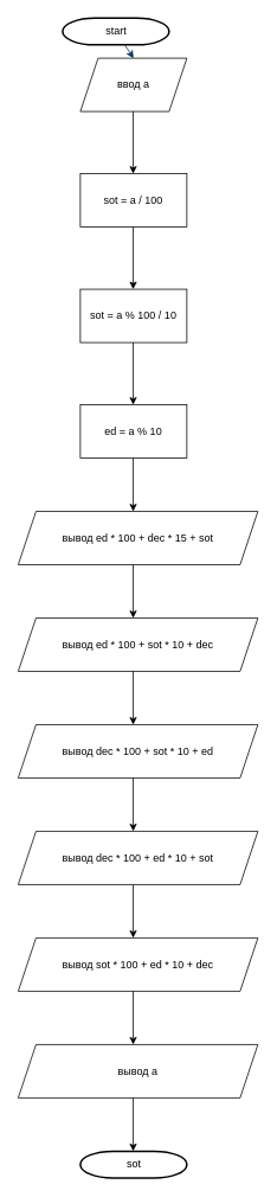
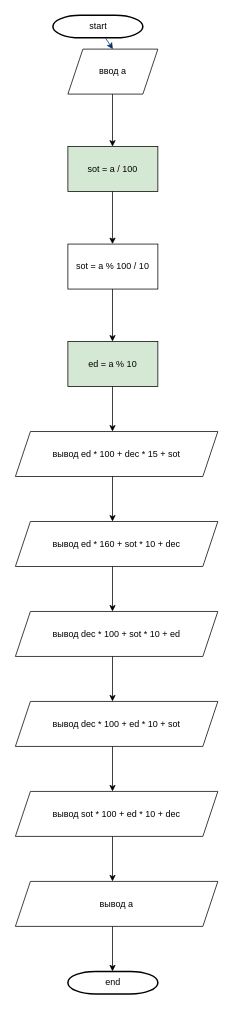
- <mxCell id="7" value="sot = a / 100" style="rounded=0;whiteSpace=wrap;html=1;" parent="1" vertex="1"><mxGeometry x="90" y="195" width="120" height="60" as="geometry" /></mxCell>
+ <mxCell id="7" value="sot = a / 100" style="rounded=0;whiteSpace=wrap;html=1;fillColor=#d5e8d4;" parent="1" vertex="1"><mxGeometry x="90" y="195" width="120" height="60" as="geometry" /></mxCell>
- <mxCell id="11" value="ed = a % 10" style="rounded=0;whiteSpace=wrap;html=1;" parent="1" vertex="1"><mxGeometry x="90" y="455" width="120" height="60" as="geometry" /></mxCell>
+ <mxCell id="11" value="ed = a % 10" style="rounded=0;whiteSpace=wrap;html=1;fillColor=#d5e8d4;" parent="1" vertex="1"><mxGeometry x="90" y="455" width="120" height="60" as="geometry" /></mxCell>
- <mxCell id="15" value="вывод ed * 100 + sot * 10 + dec" style="shape=parallelogram;perimeter=parallelogramPerimeter;whiteSpace=wrap;html=1;fixedSize=1;" parent="1" vertex="1"><mxGeometry x="20" y="695" width="270" height="60" as="geometry" /></mxCell>
+ <mxCell id="15" value="вывод ed * 160 + sot * 10 + dec" style="shape=parallelogram;perimeter=parallelogramPerimeter;whiteSpace=wrap;html=1;fixedSize=1;" parent="1" vertex="1"><mxGeometry x="20" y="695" width="270" height="60" as="geometry" /></mxCell>
- <mxCell id="4" value="sot" style="shape=mxgraph.flowchart.terminator;strokeWidth=2;gradientColor=none;gradientDirection=north;fontStyle=0;html=1;" parent="1" vertex="1"><mxGeometry x="90" y="1295" width="120" height="30" as="geometry" /></mxCell>
+ <mxCell id="4" value="end" style="shape=mxgraph.flowchart.terminator;strokeWidth=2;gradientColor=none;gradientDirection=north;fontStyle=0;html=1;" parent="1" vertex="1"><mxGeometry x="90" y="1295" width="120" height="30" as="geometry" /></mxCell>
